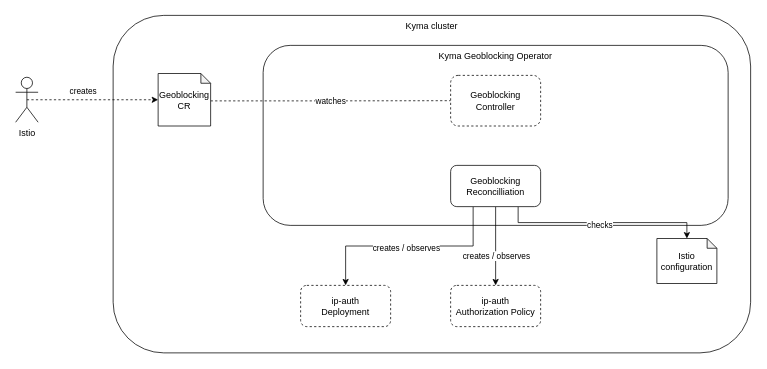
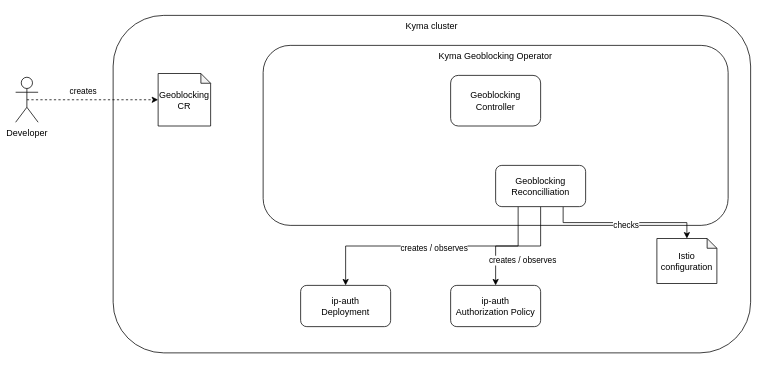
- <mxCell id="5" value="watches" style="edgeStyle=orthogonalEdgeStyle;rounded=0;orthogonalLoop=1;jettySize=auto;html=1;exitX=0;exitY=0;exitDx=70;exitDy=36.5;exitPerimeter=0;dashed=1;endArrow=none;endFill=0;entryX=0;entryY=0.5;entryDx=0;entryDy=0;" parent="1" source="6" target="9" edge="1"><mxGeometry relative="1" as="geometry" /></mxCell>
- <mxCell id="9" value="Geoblocking Controller" style="rounded=1;whiteSpace=wrap;html=1;dashed=1;" parent="1" vertex="1"><mxGeometry x="600" y="100" width="120" height="67.5" as="geometry" /></mxCell>
+ <mxCell id="9" value="Geoblocking Controller" style="rounded=1;whiteSpace=wrap;html=1;" parent="1" vertex="1"><mxGeometry x="600" y="100" width="120" height="67.5" as="geometry" /></mxCell>
- <mxCell id="4" value="Istio" style="shape=umlActor;verticalLabelPosition=bottom;verticalAlign=top;html=1;outlineConnect=0;" parent="1" vertex="1"><mxGeometry x="20" y="102.5" width="30" height="60" as="geometry" /></mxCell>
+ <mxCell id="4" value="Developer" style="shape=umlActor;verticalLabelPosition=bottom;verticalAlign=top;html=1;outlineConnect=0;" parent="1" vertex="1"><mxGeometry x="20" y="102.5" width="30" height="60" as="geometry" /></mxCell>
- <mxCell id="16" value="Geoblocking Reconcilliation" style="rounded=1;whiteSpace=wrap;html=1;" parent="1" vertex="1"><mxGeometry x="600" y="220" width="120" height="55" as="geometry" /></mxCell>
+ <mxCell id="16" value="Geoblocking Reconcilliation" style="rounded=1;whiteSpace=wrap;html=1;" parent="1" vertex="1"><mxGeometry x="660" y="220" width="120" height="55" as="geometry" /></mxCell>
- <mxCell id="17" value="ip-auth&lt;div&gt;Deployment&lt;/div&gt;" style="rounded=1;whiteSpace=wrap;html=1;dashed=1;" parent="1" vertex="1"><mxGeometry x="400" y="380" width="120" height="55" as="geometry" /></mxCell>
+ <mxCell id="17" value="ip-auth&lt;div&gt;Deployment&lt;/div&gt;" style="rounded=1;whiteSpace=wrap;html=1;" parent="1" vertex="1"><mxGeometry x="400" y="380" width="120" height="55" as="geometry" /></mxCell>
- <mxCell id="18" value="&lt;div&gt;ip-auth&lt;/div&gt;Authorization Policy" style="rounded=1;whiteSpace=wrap;html=1;dashed=1;" parent="1" vertex="1"><mxGeometry x="600" y="380" width="120" height="55" as="geometry" /></mxCell>
+ <mxCell id="18" value="&lt;div&gt;ip-auth&lt;/div&gt;Authorization Policy" style="rounded=1;whiteSpace=wrap;html=1;" parent="1" vertex="1"><mxGeometry x="600" y="380" width="120" height="55" as="geometry" /></mxCell>
